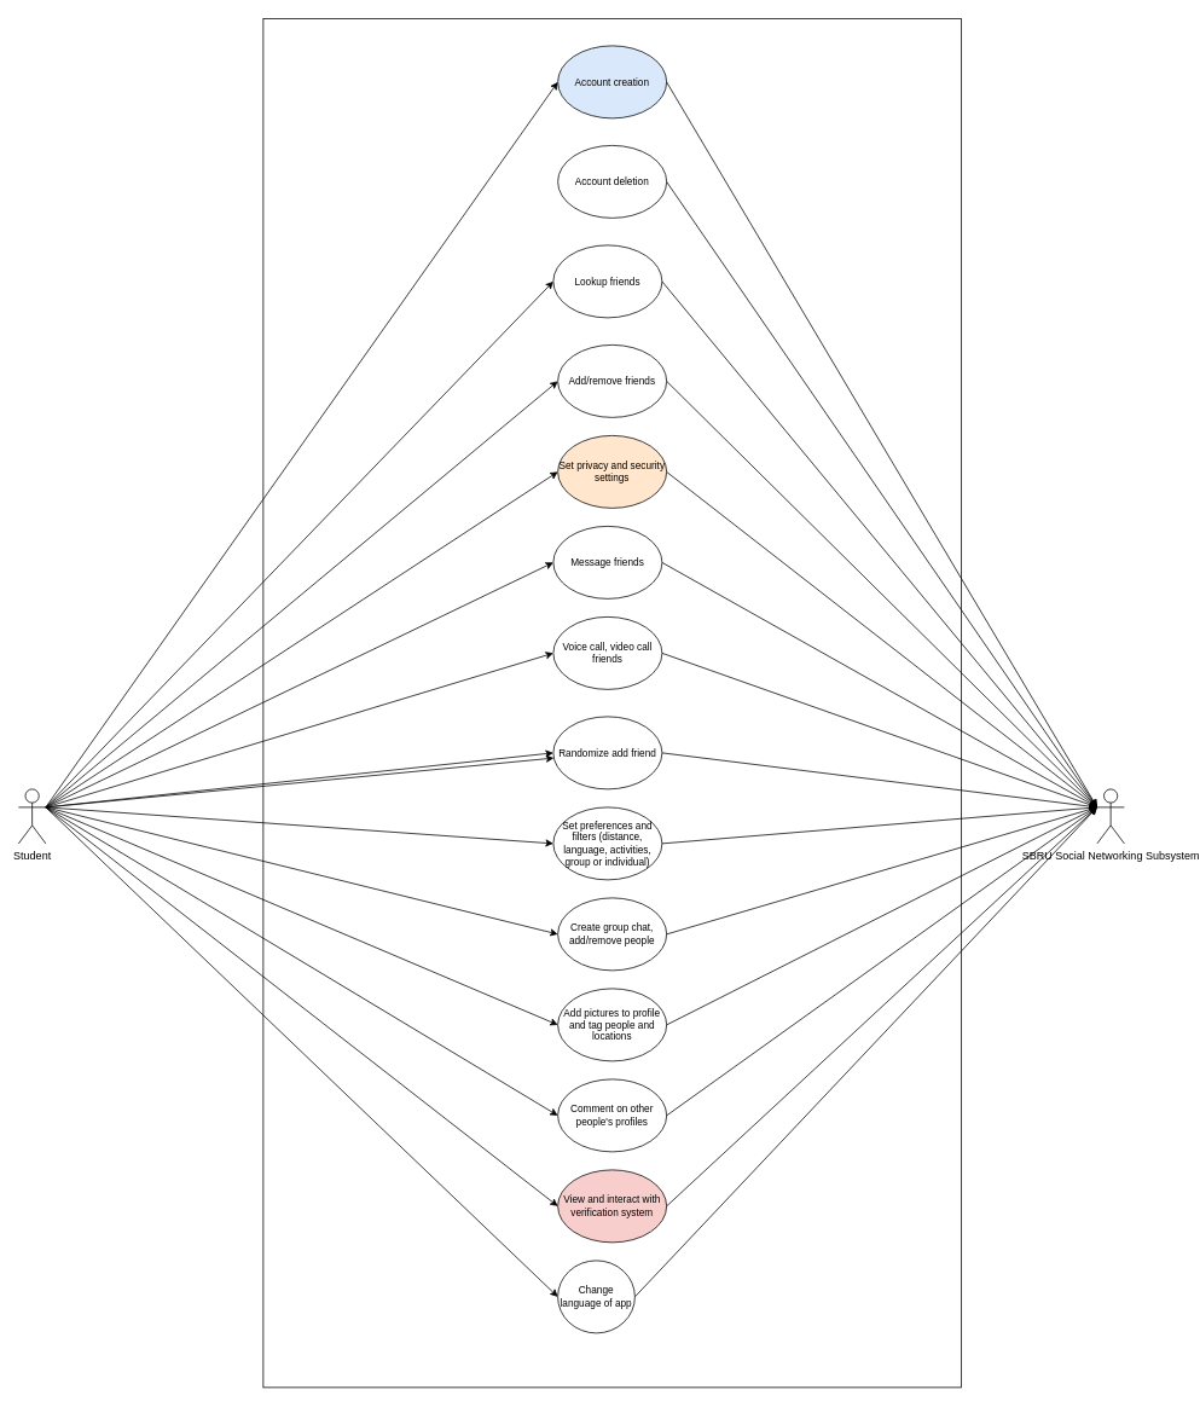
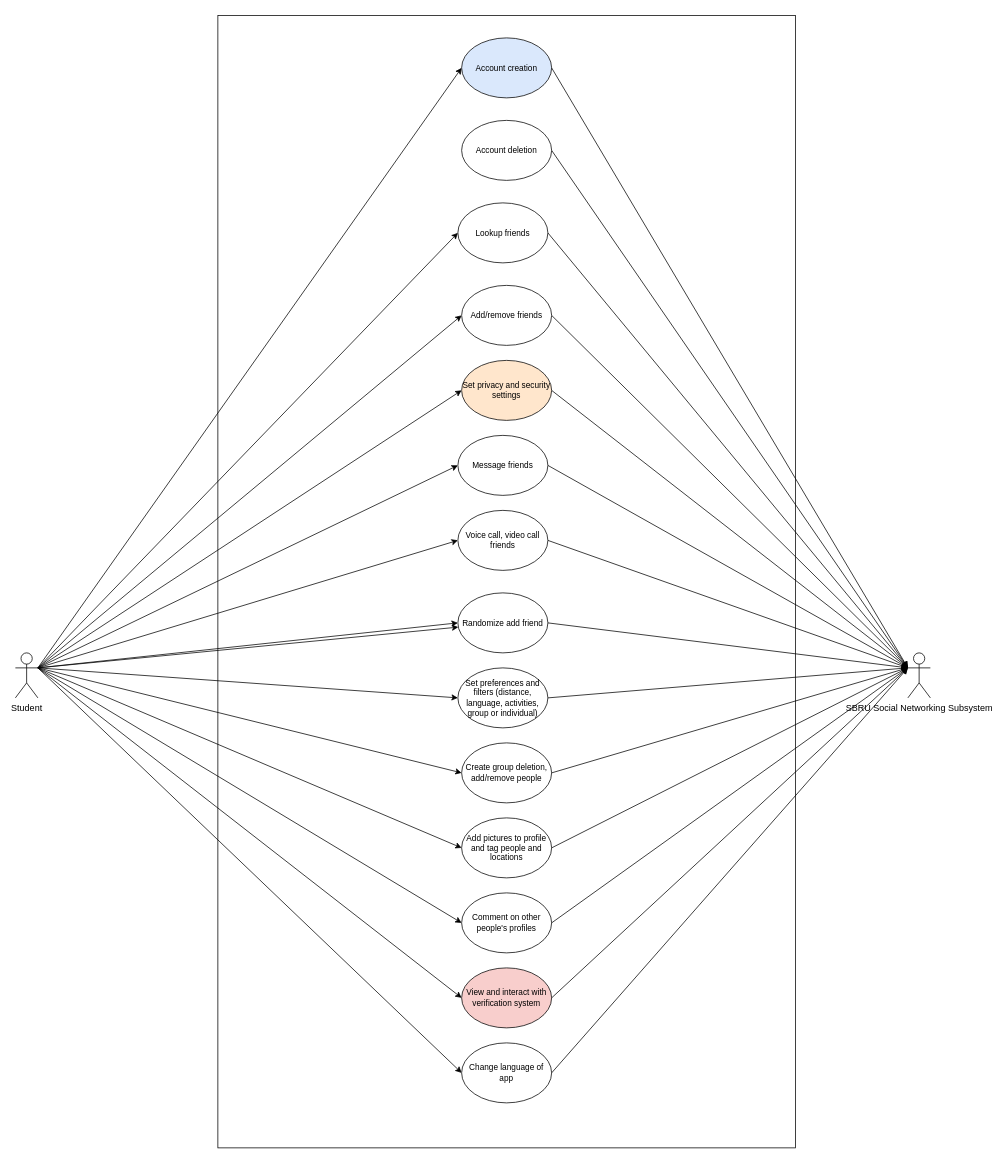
- <mxCell id="37" value="Create group chat, add/remove people" style="ellipse;whiteSpace=wrap;html=1;fontFamily=Helvetica;fontSize=11;fontColor=default;" parent="1" vertex="1"><mxGeometry x="615" y="990" width="120" height="80" as="geometry" /></mxCell>
+ <mxCell id="37" value="Create group deletion, add/remove people" style="ellipse;whiteSpace=wrap;html=1;fontFamily=Helvetica;fontSize=11;fontColor=default;" parent="1" vertex="1"><mxGeometry x="615" y="990" width="120" height="80" as="geometry" /></mxCell>
- <mxCell id="45" value="Change language of app" style="ellipse;whiteSpace=wrap;html=1;fontFamily=Helvetica;fontSize=11;fontColor=default;" parent="1" vertex="1"><mxGeometry x="615" y="1390" width="85" height="80" as="geometry" /></mxCell>
+ <mxCell id="45" value="Change language of app" style="ellipse;whiteSpace=wrap;html=1;fontFamily=Helvetica;fontSize=11;fontColor=default;" parent="1" vertex="1"><mxGeometry x="615" y="1390" width="120" height="80" as="geometry" /></mxCell>
